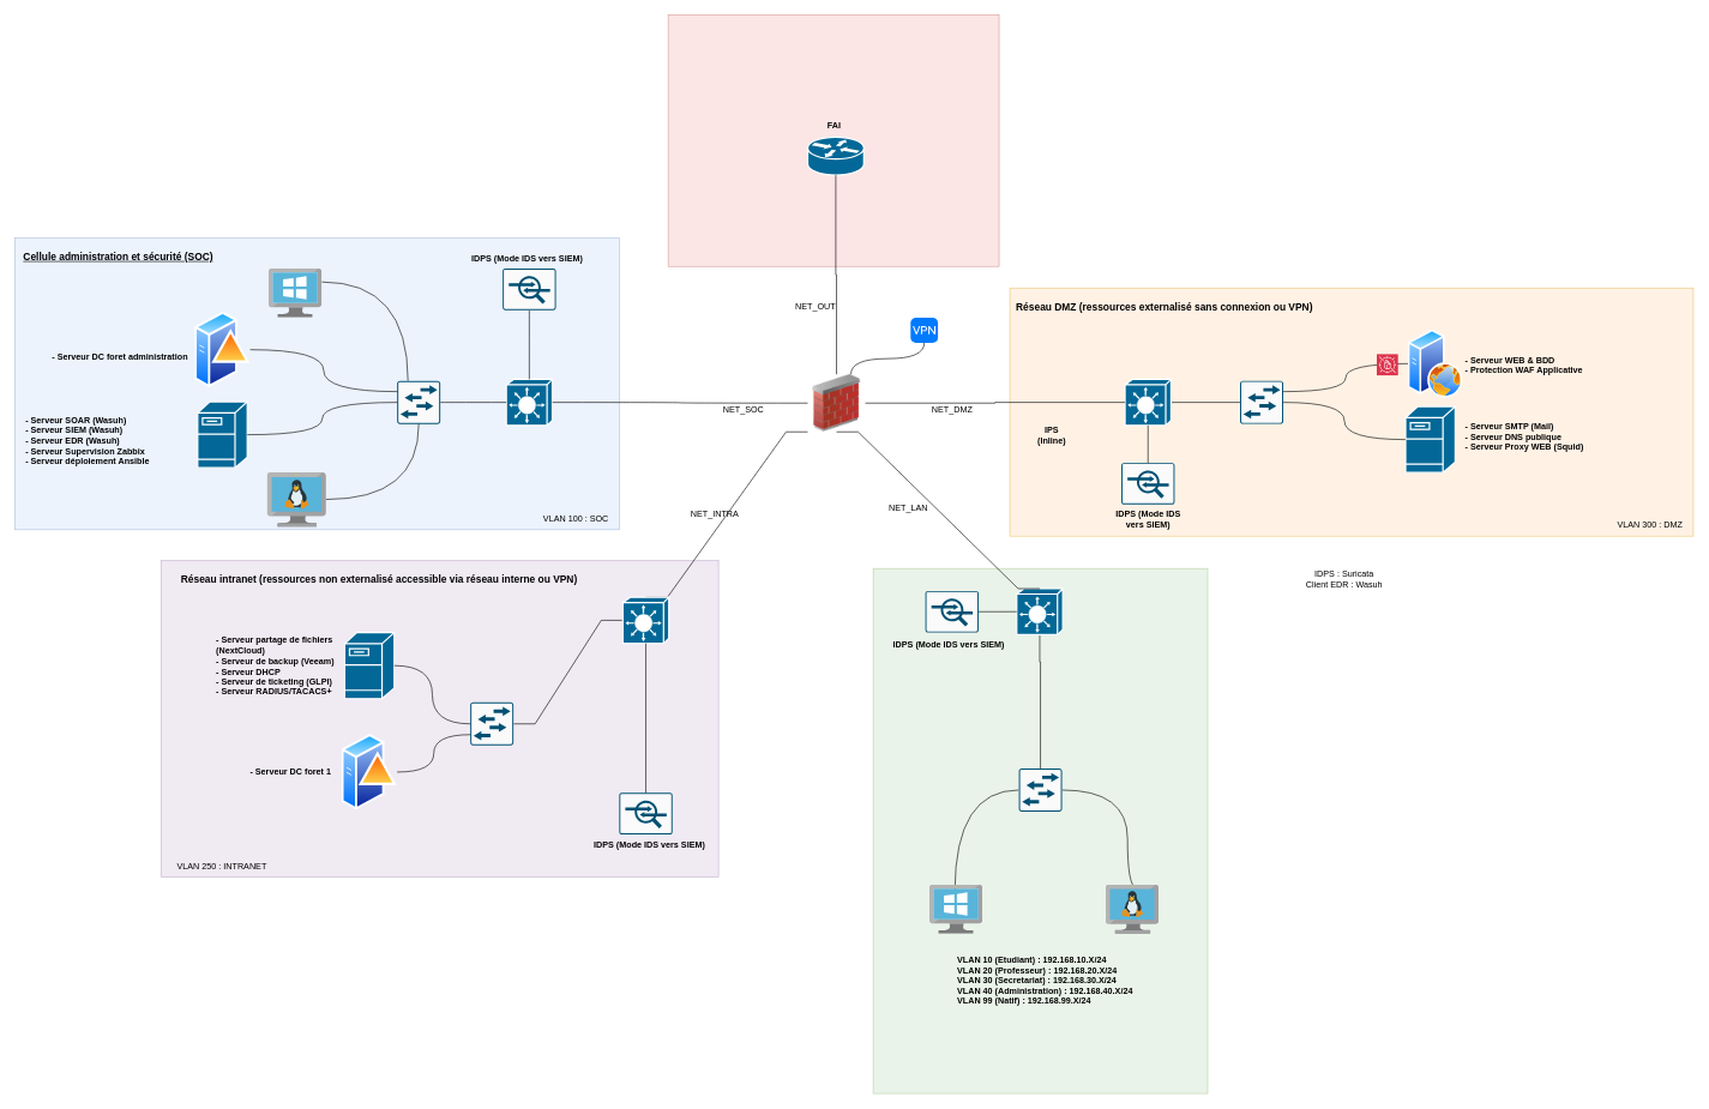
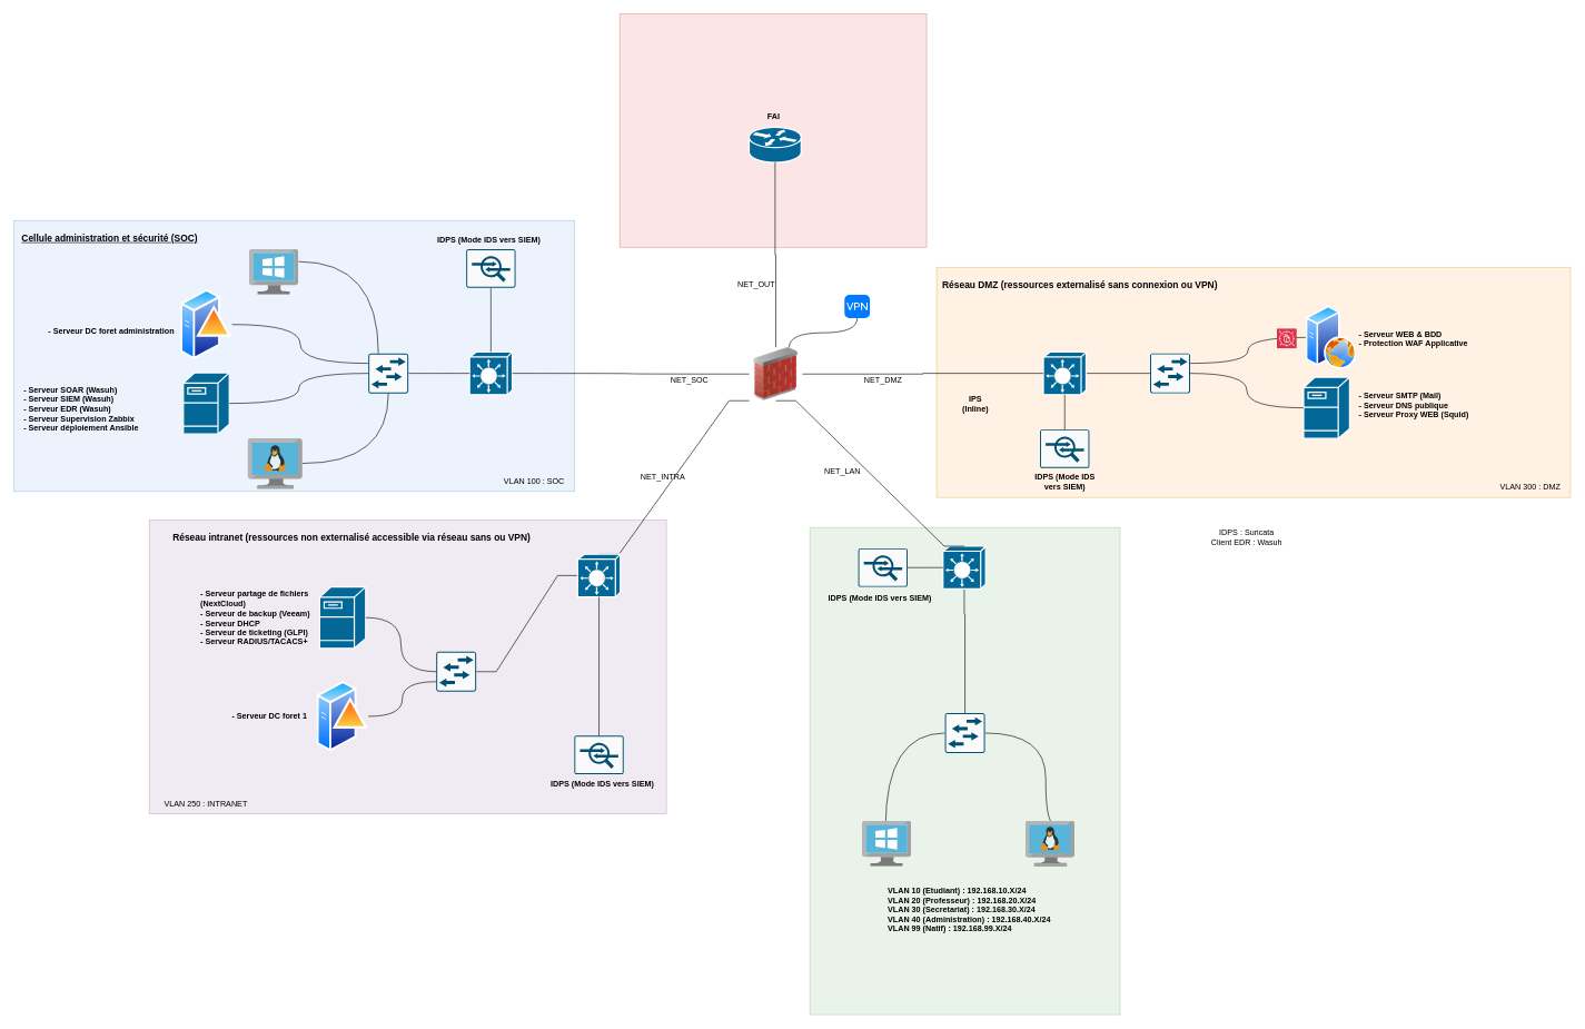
- <mxCell id="69" value="Réseau intranet (ressources non externalisé accessible via réseau interne ou VPN)" style="text;strokeColor=none;align=center;fillColor=none;html=1;verticalAlign=middle;whiteSpace=wrap;rounded=0;fontStyle=1;fontSize=14;" vertex="1" parent="1"><mxGeometry x="228.5" y="780" width="594.5" height="50" as="geometry" /></mxCell>
+ <mxCell id="69" value="Réseau intranet (ressources non externalisé accessible via réseau sans ou VPN)" style="text;strokeColor=none;align=center;fillColor=none;html=1;verticalAlign=middle;whiteSpace=wrap;rounded=0;fontStyle=1;fontSize=14;" vertex="1" parent="1"><mxGeometry x="228.5" y="780" width="594.5" height="50" as="geometry" /></mxCell>
